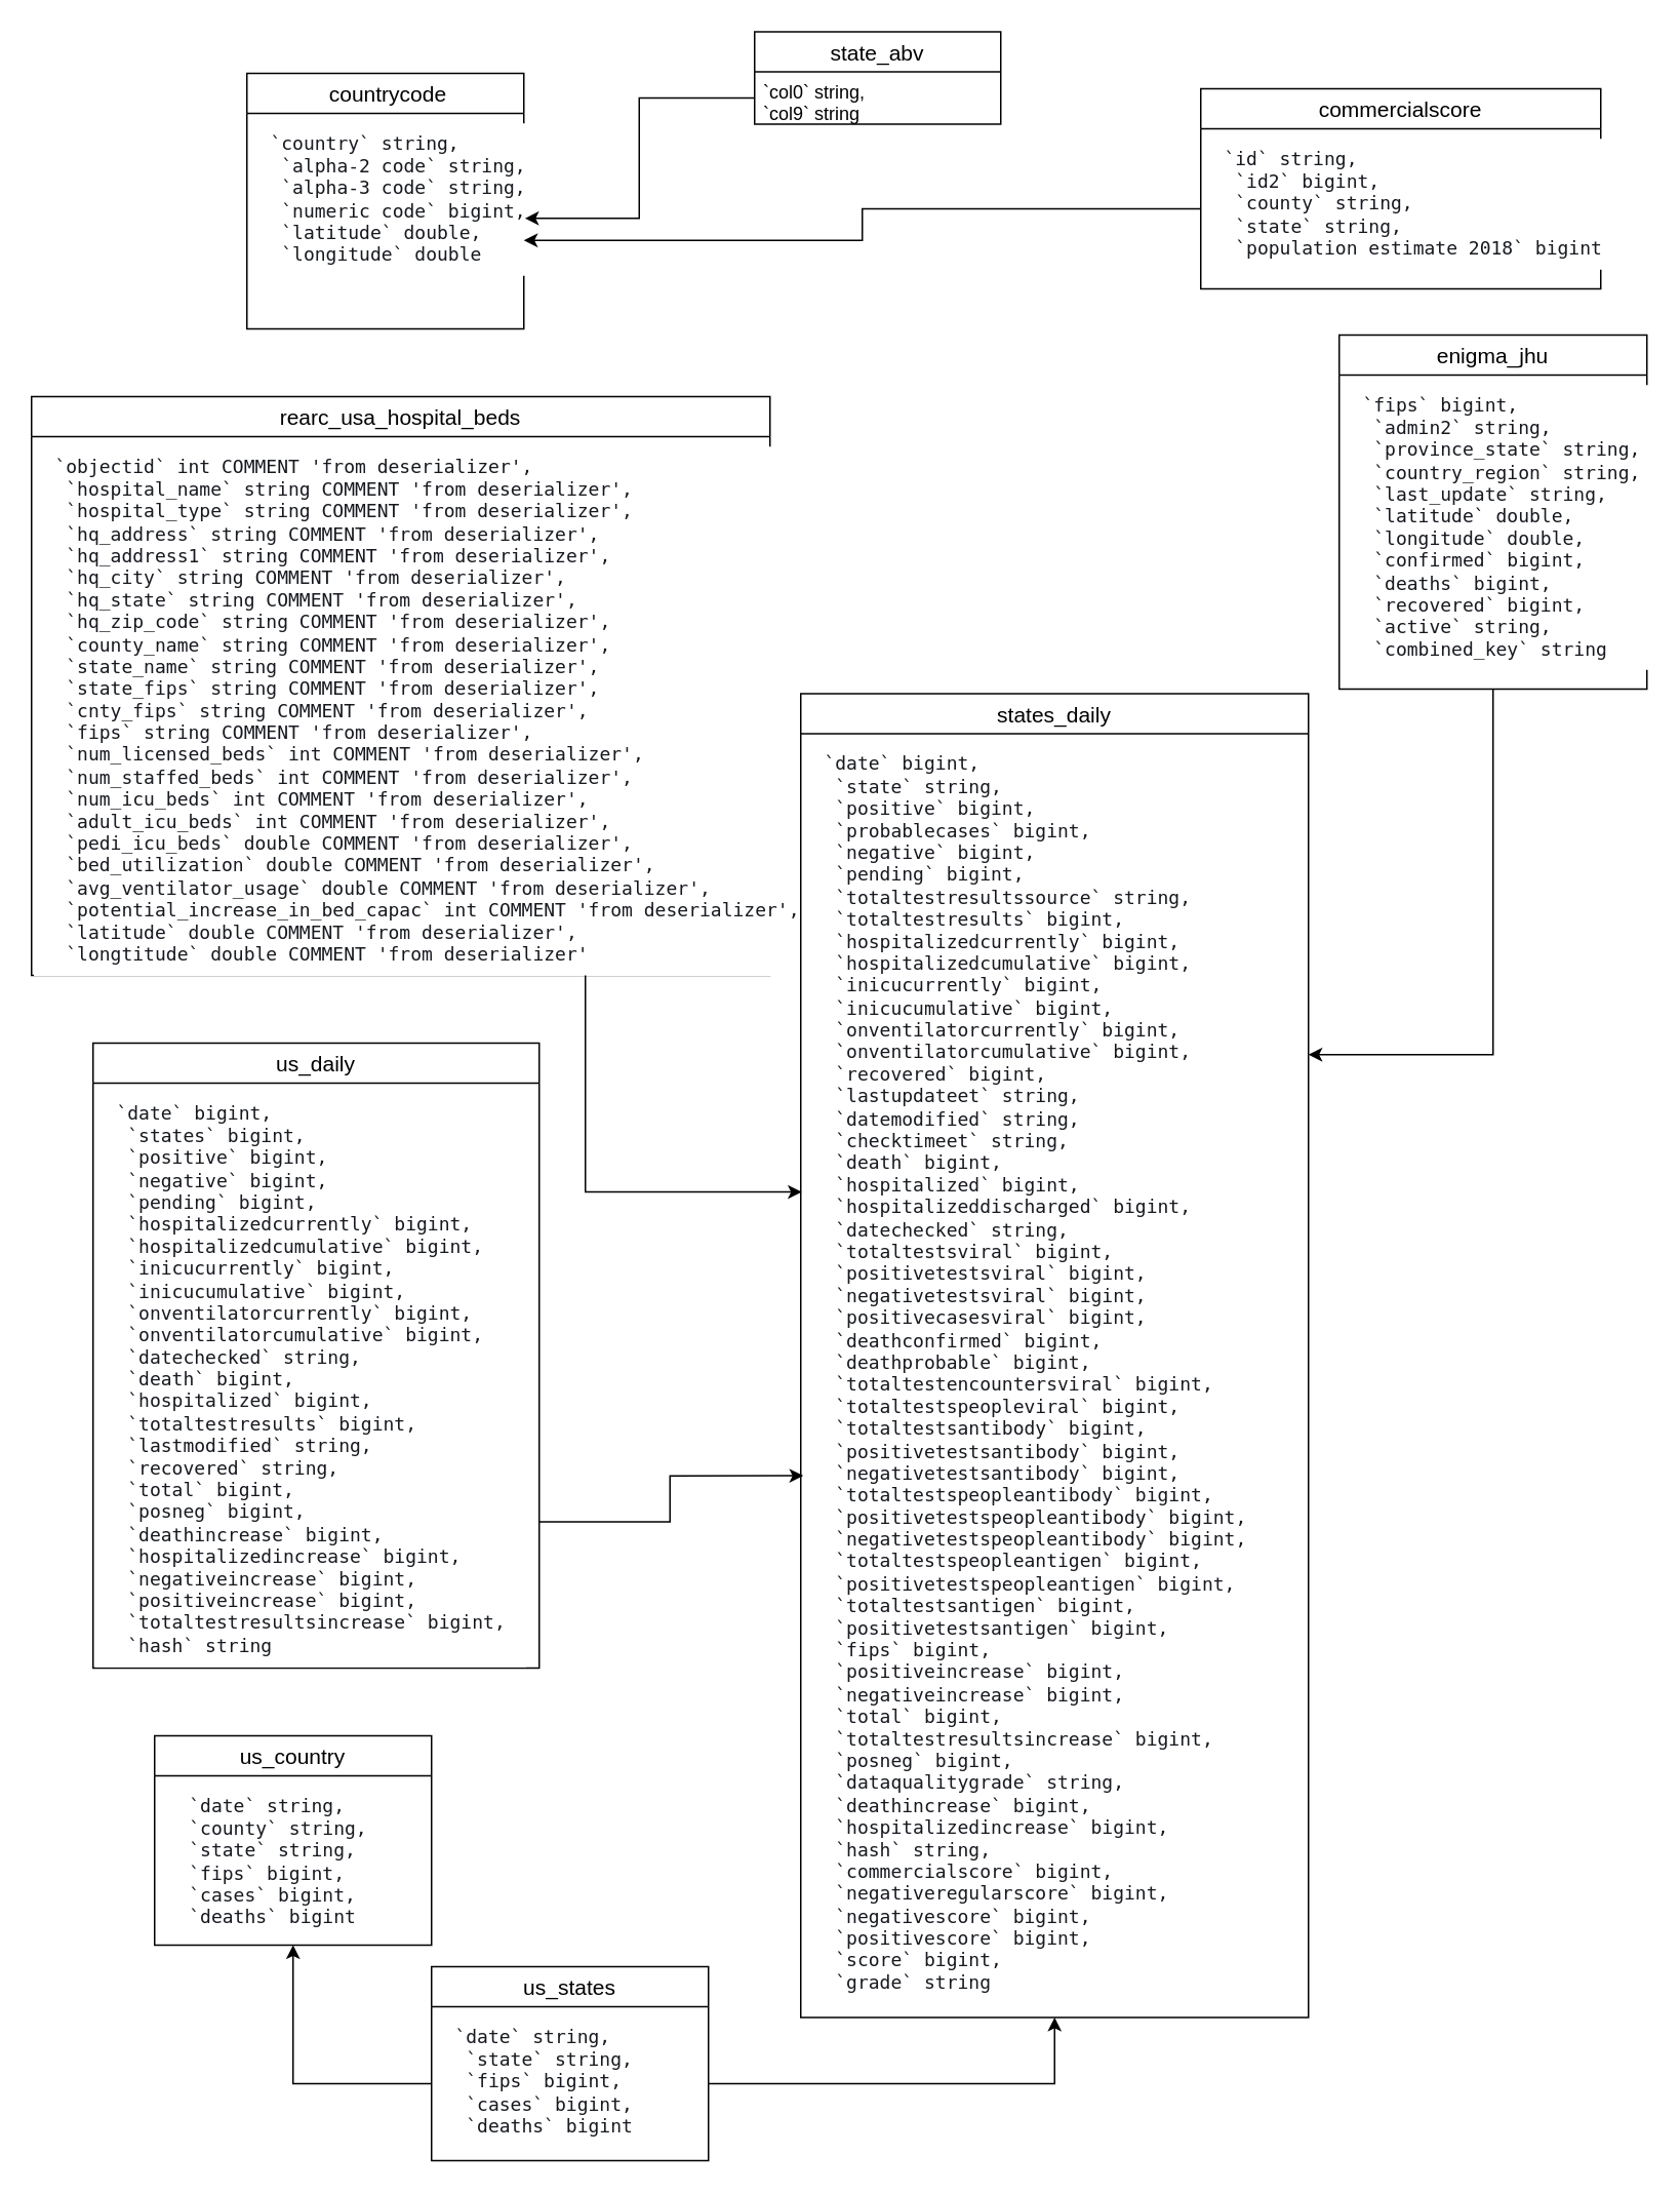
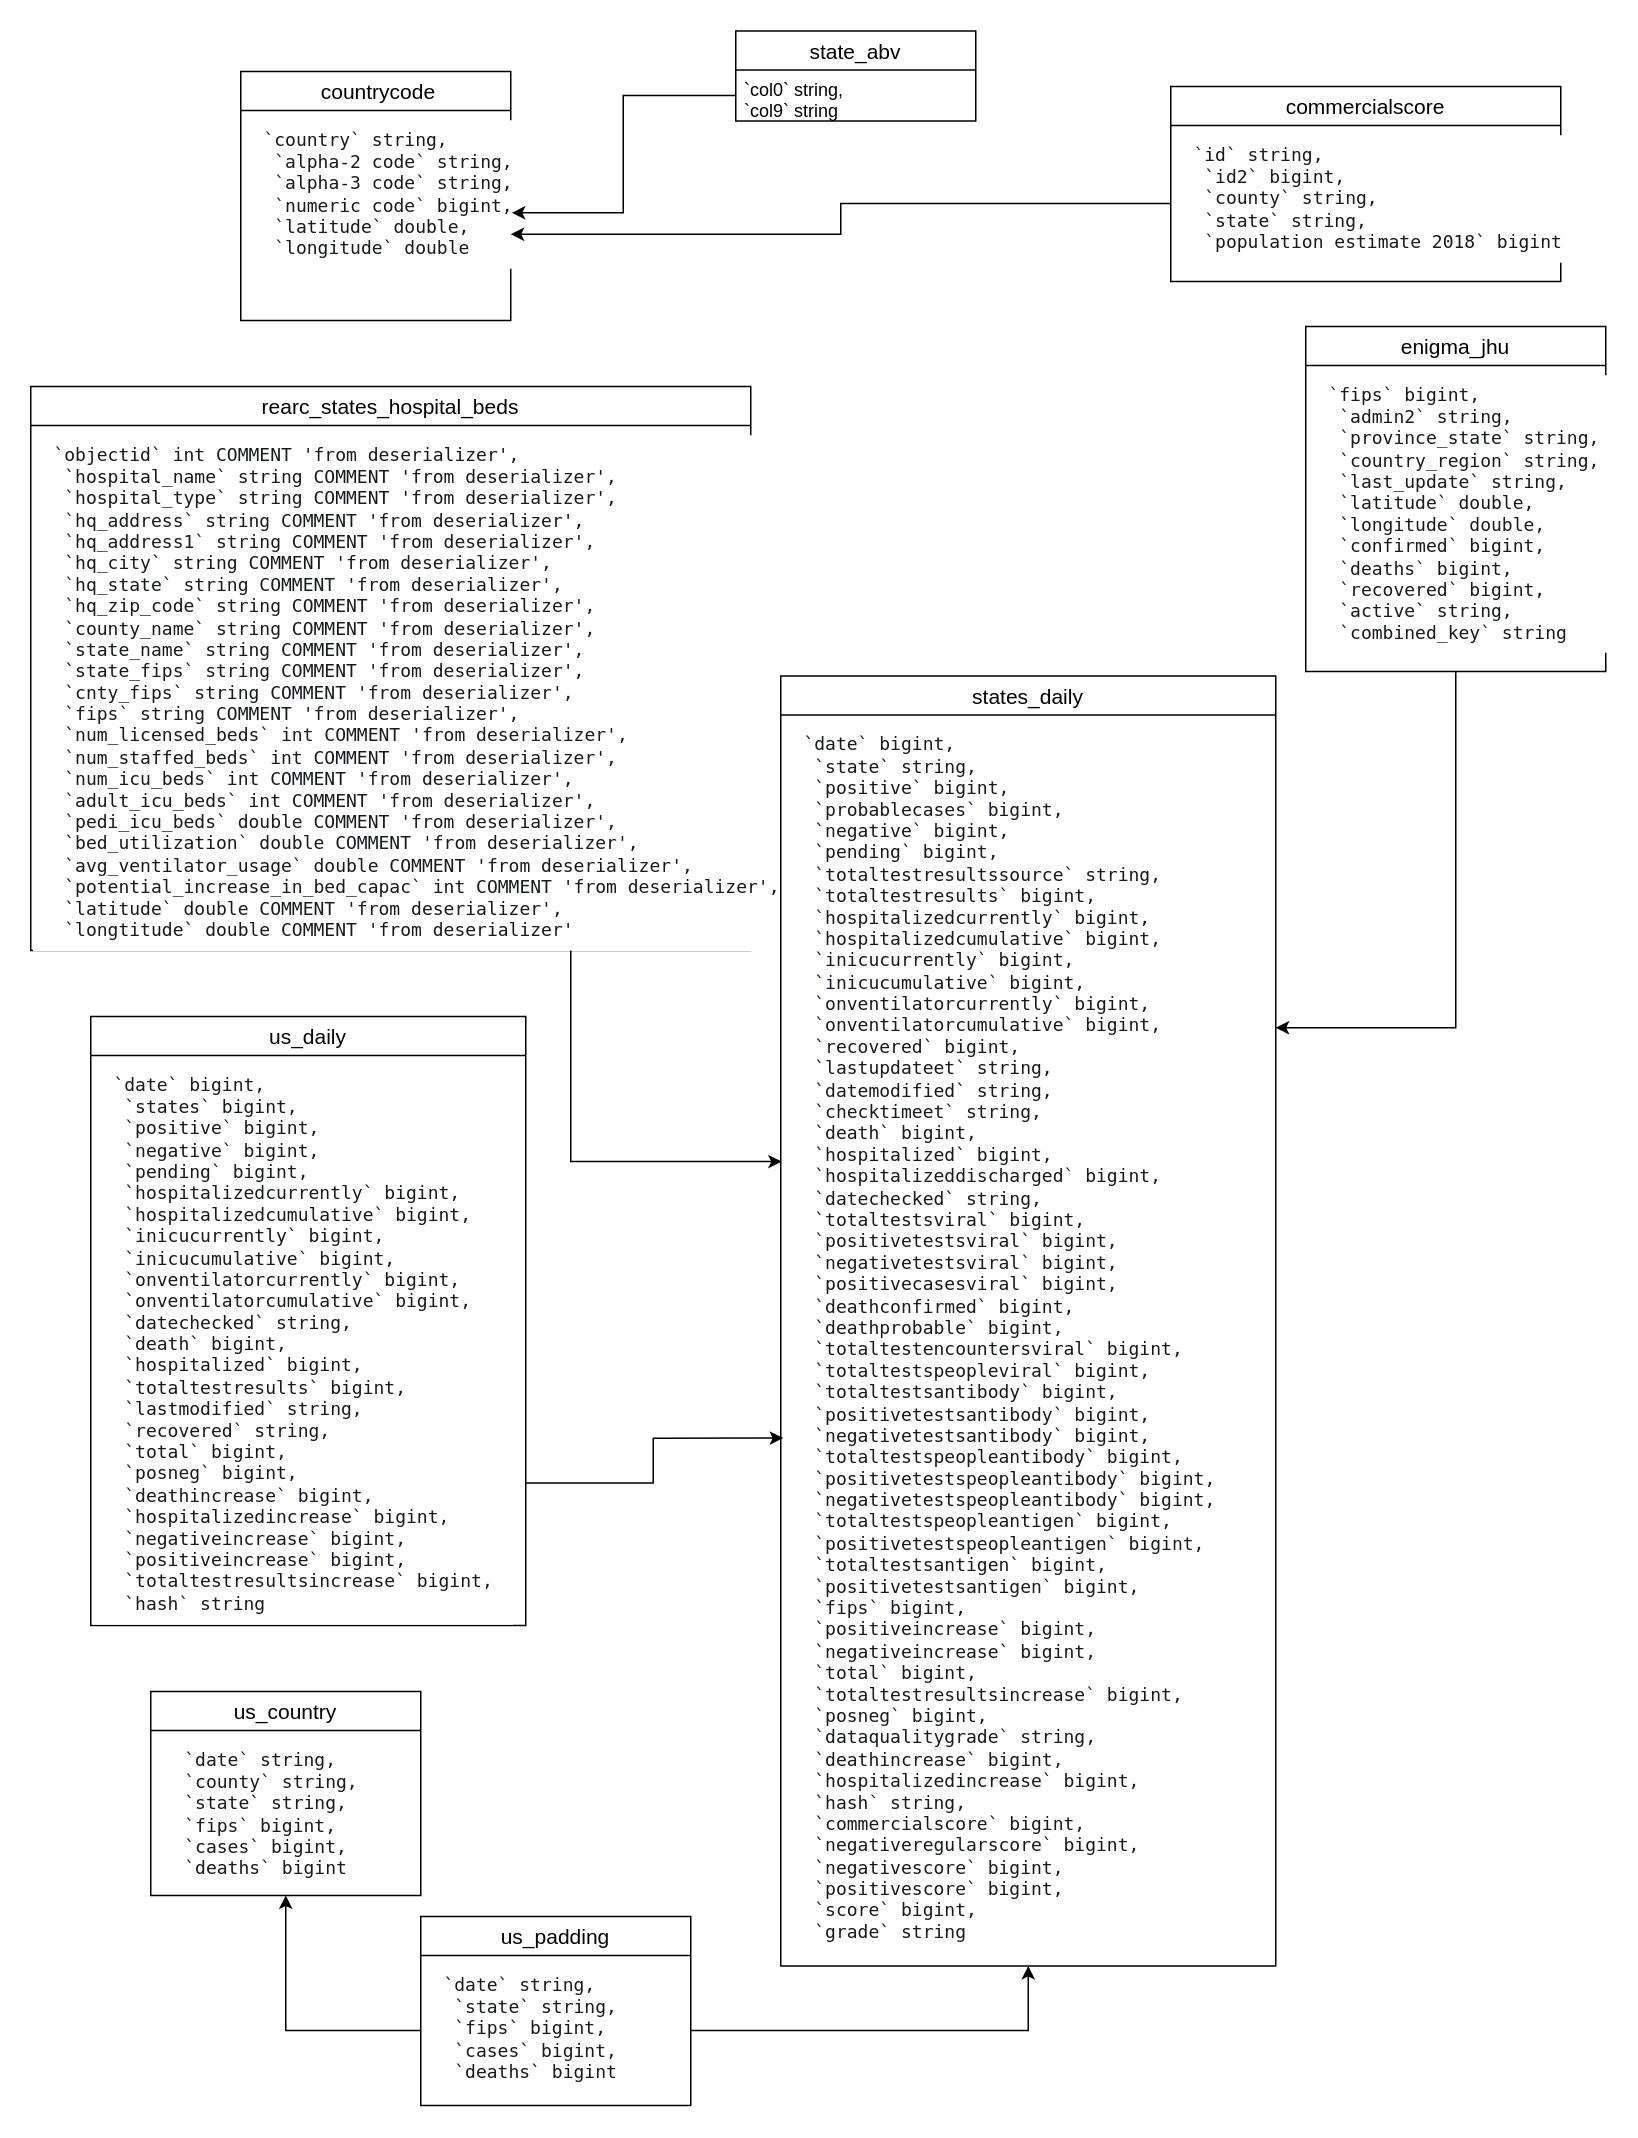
- <mxCell id="2" value="rearc_usa_hospital_beds" style="swimlane;fontStyle=0;childLayout=stackLayout;horizontal=1;startSize=26;horizontalStack=0;resizeParent=1;resizeParentMax=0;resizeLast=0;collapsible=1;marginBottom=0;align=center;fontSize=14;" vertex="1" parent="1"><mxGeometry x="20" y="257" width="480" height="376" as="geometry" /></mxCell>
+ <mxCell id="2" value="rearc_states_hospital_beds" style="swimlane;fontStyle=0;childLayout=stackLayout;horizontal=1;startSize=26;horizontalStack=0;resizeParent=1;resizeParentMax=0;resizeLast=0;collapsible=1;marginBottom=0;align=center;fontSize=14;" vertex="1" parent="1"><mxGeometry x="20" y="257" width="480" height="376" as="geometry" /></mxCell>
- <mxCell id="19" value="us_states" style="swimlane;fontStyle=0;childLayout=stackLayout;horizontal=1;startSize=26;horizontalStack=0;resizeParent=1;resizeParentMax=0;resizeLast=0;collapsible=1;marginBottom=0;align=center;fontSize=14;" vertex="1" parent="1"><mxGeometry x="280" y="1277" width="180" height="126" as="geometry" /></mxCell>
+ <mxCell id="19" value="us_padding" style="swimlane;fontStyle=0;childLayout=stackLayout;horizontal=1;startSize=26;horizontalStack=0;resizeParent=1;resizeParentMax=0;resizeLast=0;collapsible=1;marginBottom=0;align=center;fontSize=14;" vertex="1" parent="1"><mxGeometry x="280" y="1277" width="180" height="126" as="geometry" /></mxCell>
